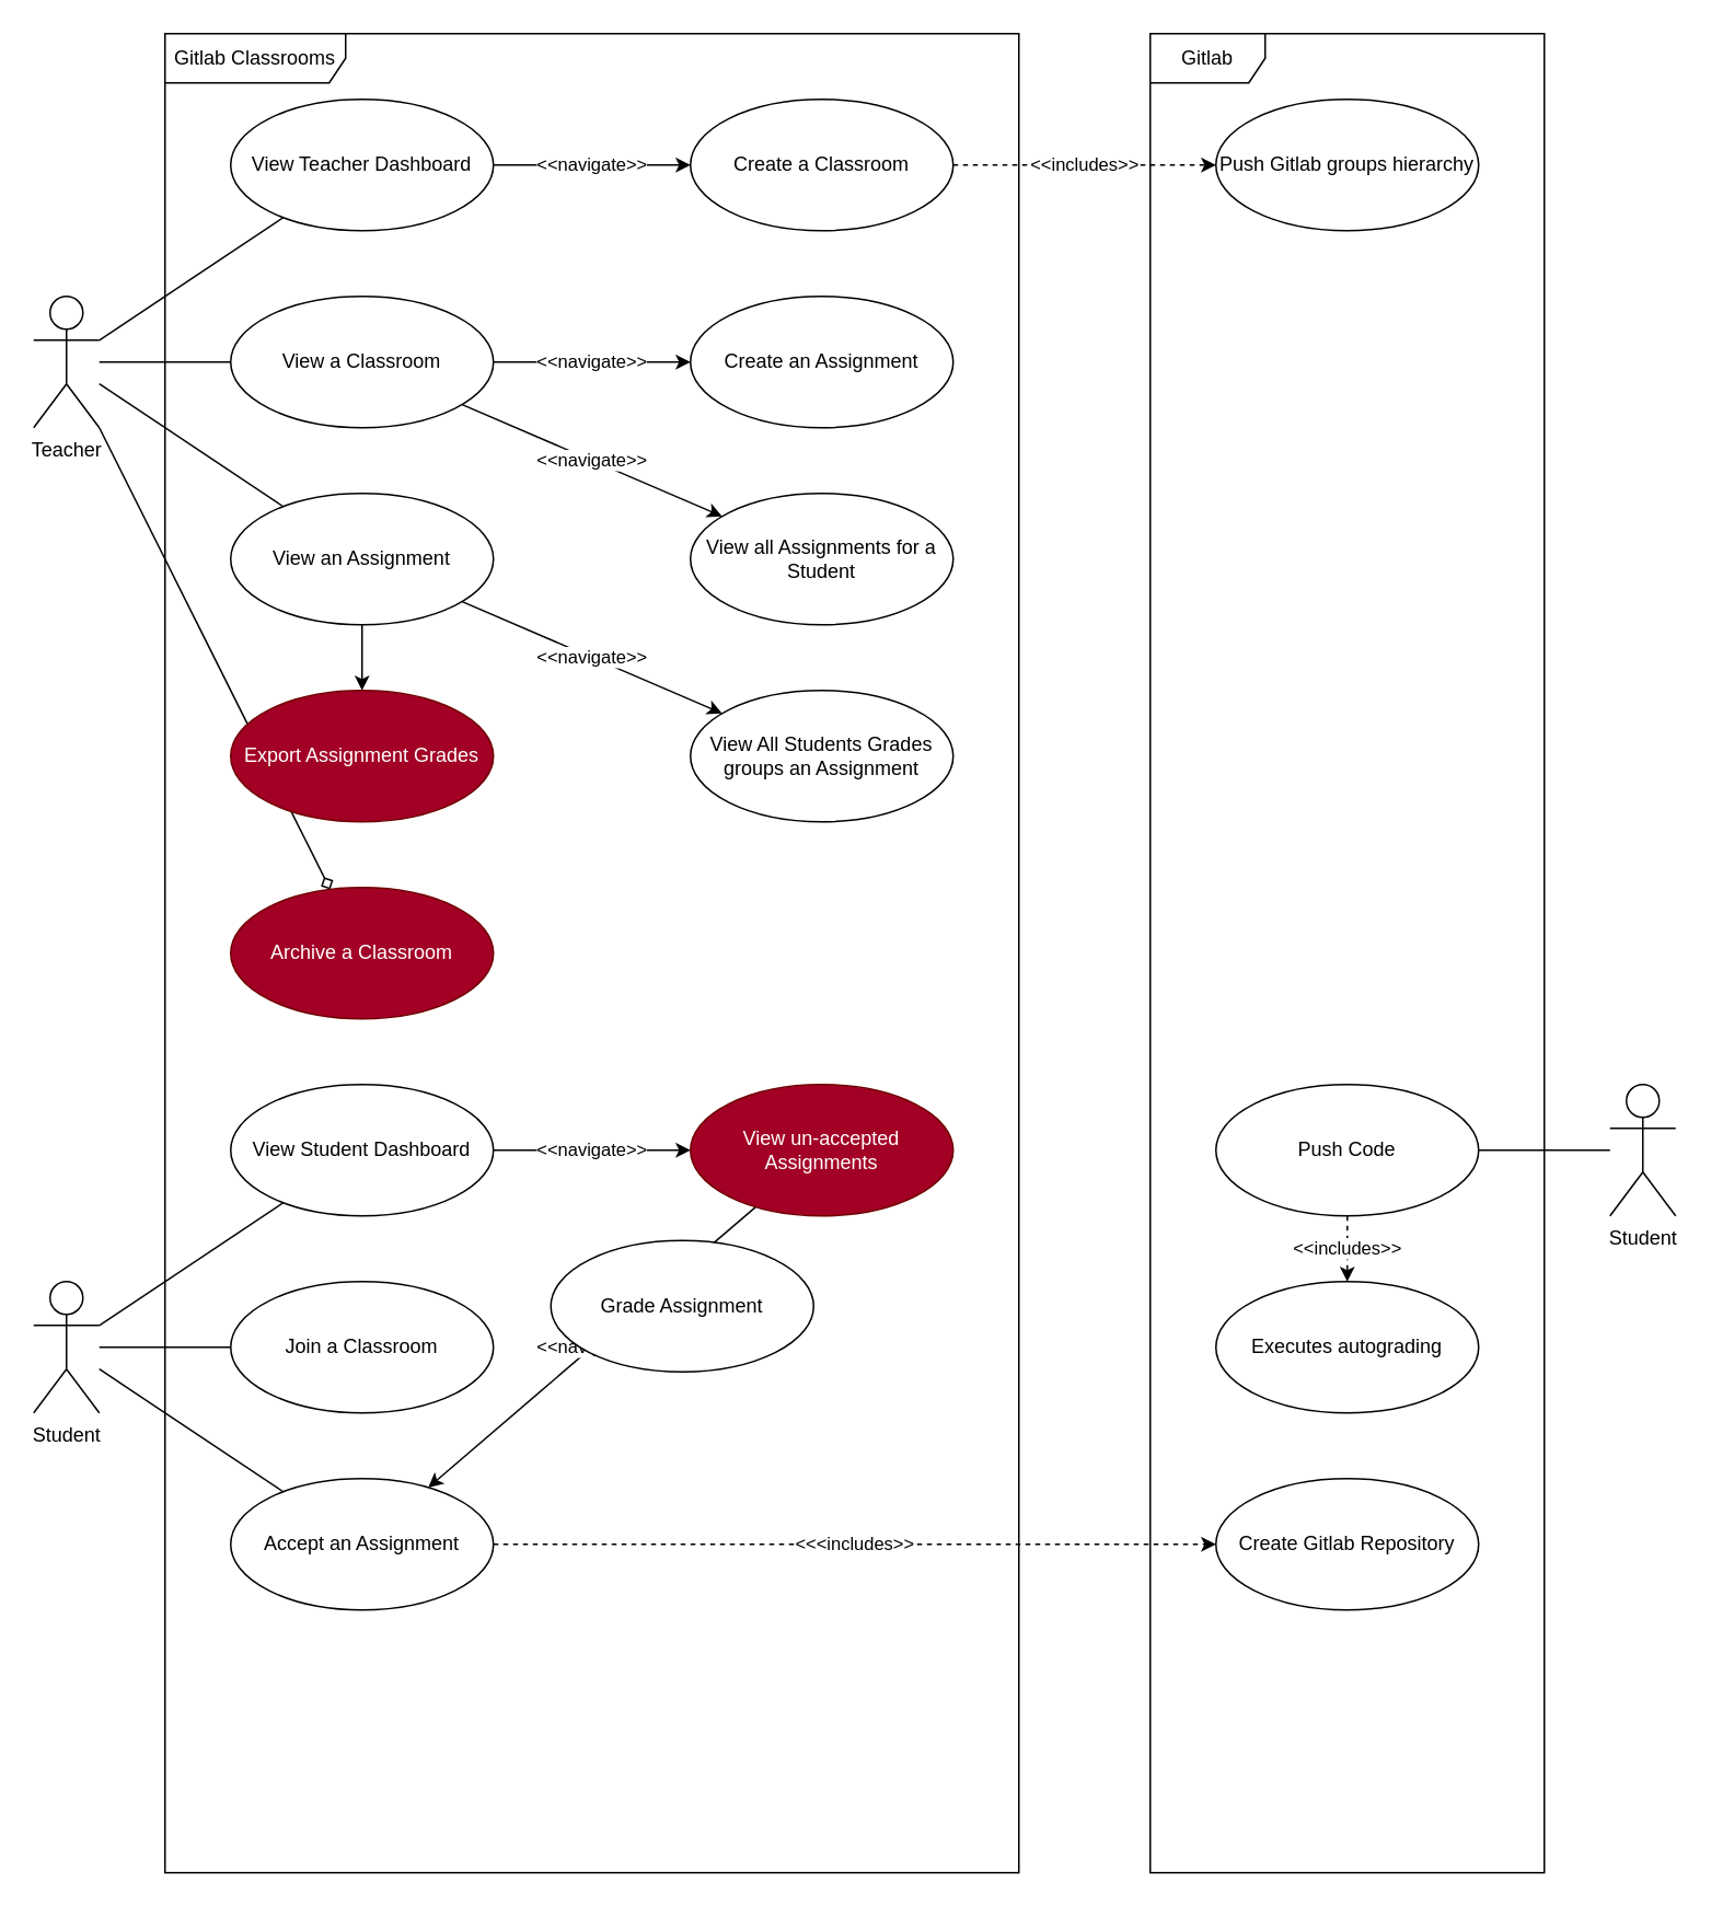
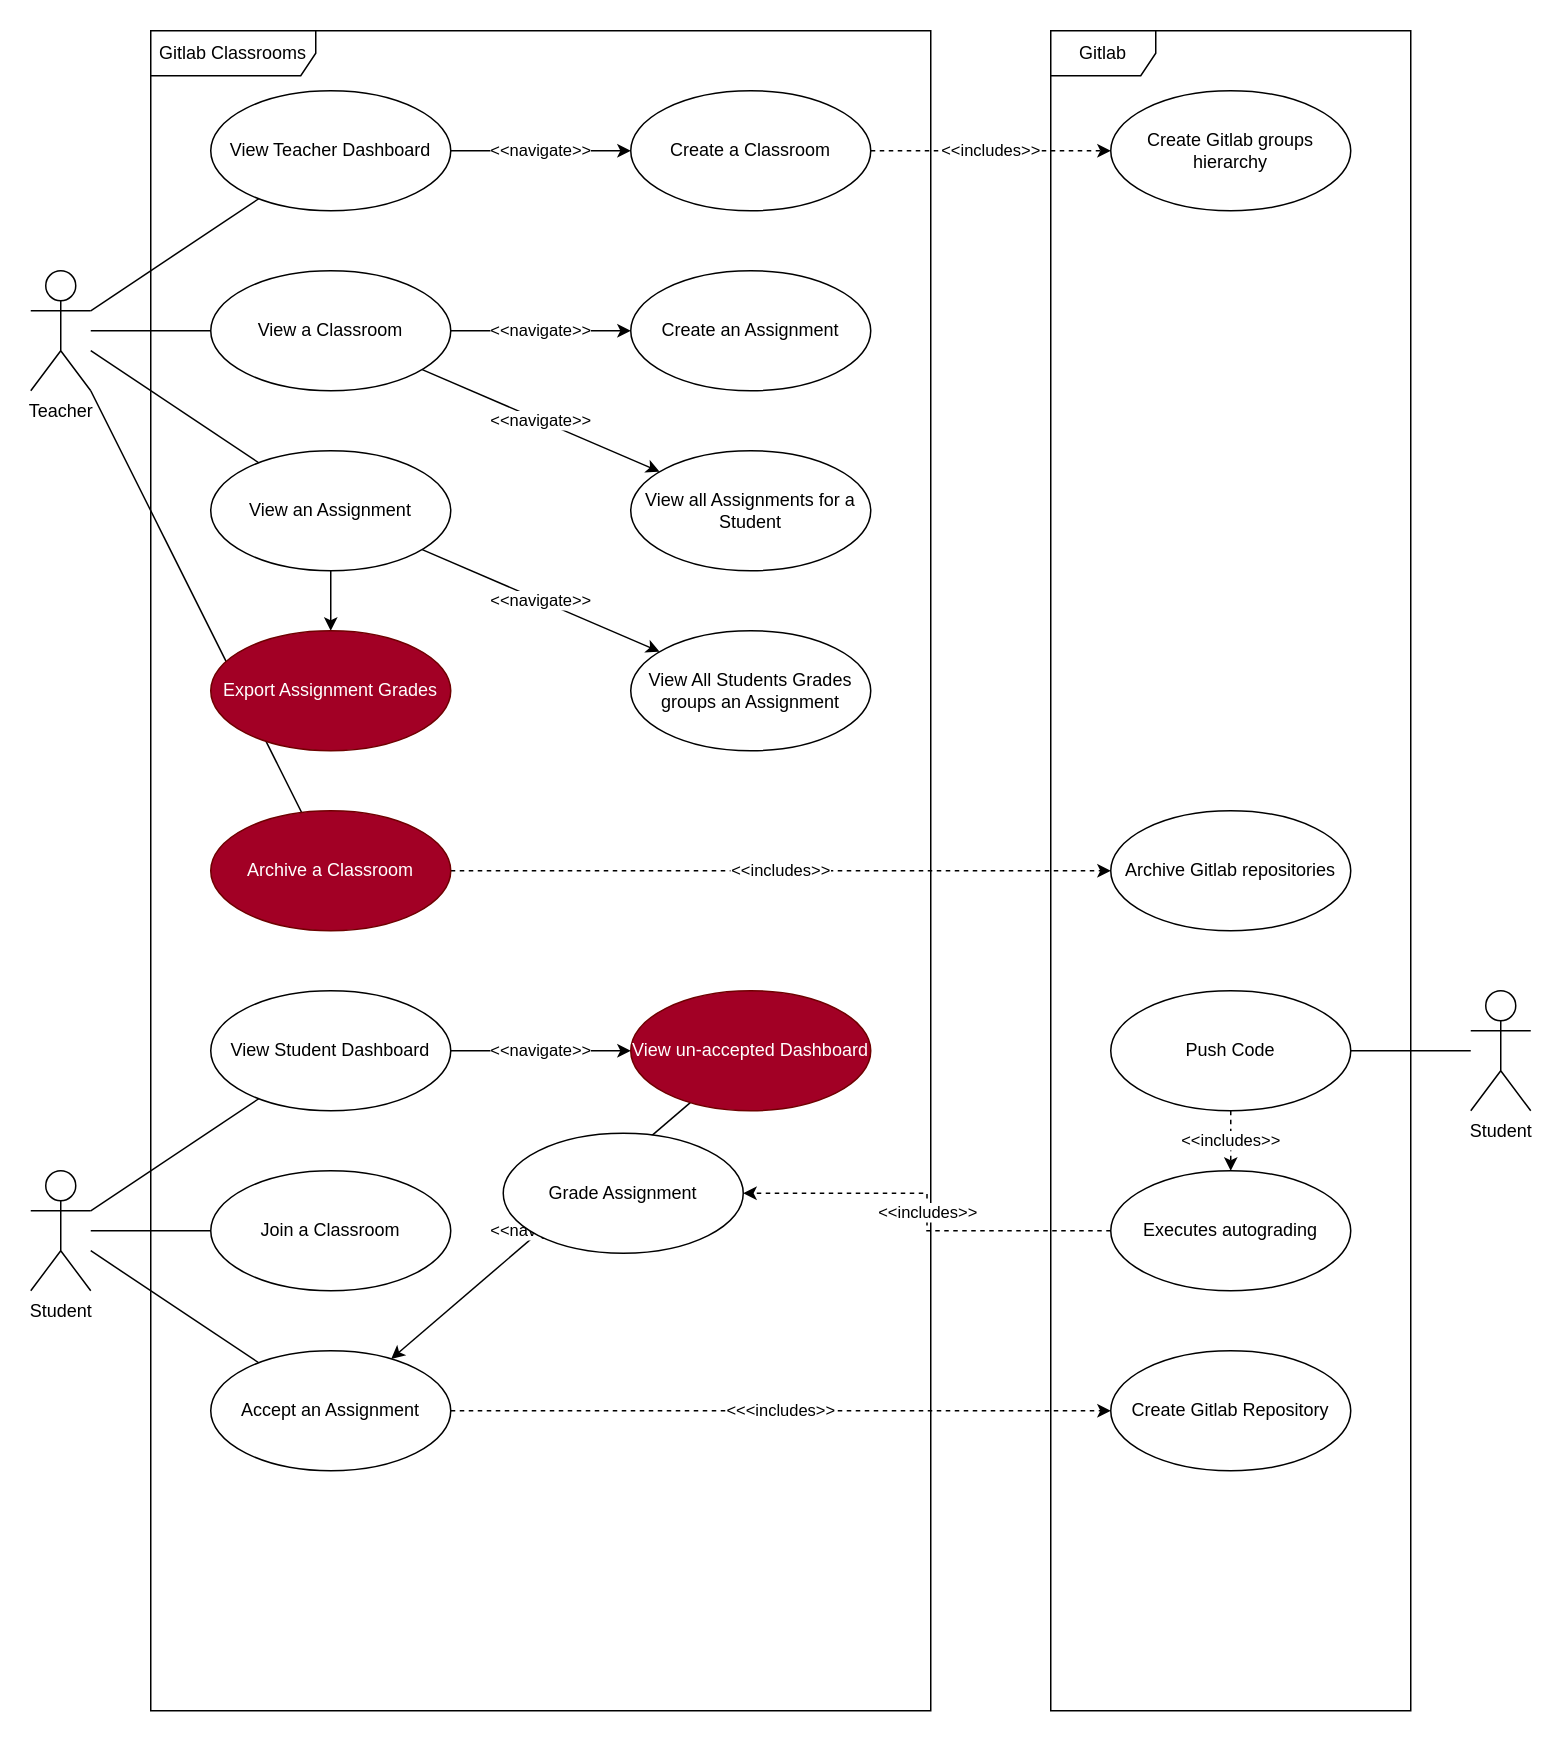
- <mxCell id="30" value="Push Gitlab groups hierarchy" style="ellipse;whiteSpace=wrap;html=1;" parent="1" vertex="1"><mxGeometry x="740" y="60" width="160" height="80" as="geometry" /></mxCell>
+ <mxCell id="30" value="Create Gitlab groups hierarchy" style="ellipse;whiteSpace=wrap;html=1;" parent="1" vertex="1"><mxGeometry x="740" y="60" width="160" height="80" as="geometry" /></mxCell>
- <mxCell id="9" style="rounded=0;orthogonalLoop=1;jettySize=auto;html=1;endArrow=diamond;endFill=0;" parent="1" source="10" target="37" edge="1"><mxGeometry relative="1" as="geometry" /></mxCell>
+ <mxCell id="9" style="rounded=0;orthogonalLoop=1;jettySize=auto;html=1;endArrow=none;endFill=0;" parent="1" source="10" target="37" edge="1"><mxGeometry relative="1" as="geometry" /></mxCell>
+ <mxCell id="36" value="&amp;lt;&amp;lt;includes&amp;gt;&amp;gt;" style="edgeStyle=orthogonalEdgeStyle;rounded=0;orthogonalLoop=1;jettySize=auto;html=1;dashed=1;" parent="1" source="37" target="38" edge="1"><mxGeometry relative="1" as="geometry" /></mxCell>
+ <mxCell id="38" value="Archive Gitlab repositories" style="ellipse;whiteSpace=wrap;html=1;" parent="1" vertex="1"><mxGeometry x="740" y="540" width="160" height="80" as="geometry" /></mxCell>
- <mxCell id="34" value="View un-accepted Assignments" style="ellipse;whiteSpace=wrap;html=1;fillColor=#a20025;fontColor=#ffffff;strokeColor=#6F0000;" parent="1" vertex="1"><mxGeometry x="420" y="660" width="160" height="80" as="geometry" /></mxCell>
+ <mxCell id="34" value="View un-accepted Dashboard" style="ellipse;whiteSpace=wrap;html=1;fillColor=#a20025;fontColor=#ffffff;strokeColor=#6F0000;" parent="1" vertex="1"><mxGeometry x="420" y="660" width="160" height="80" as="geometry" /></mxCell>
+ <mxCell id="45" value="&amp;lt;&amp;lt;includes&amp;gt;&amp;gt;" style="edgeStyle=orthogonalEdgeStyle;rounded=0;orthogonalLoop=1;jettySize=auto;html=1;endArrow=classic;endFill=1;dashed=1;" edge="1" parent="1" source="42" target="44"><mxGeometry relative="1" as="geometry"><mxPoint x="830" y="750" as="sourcePoint" /><mxPoint x="830" y="790" as="targetPoint" /></mxGeometry></mxCell>
